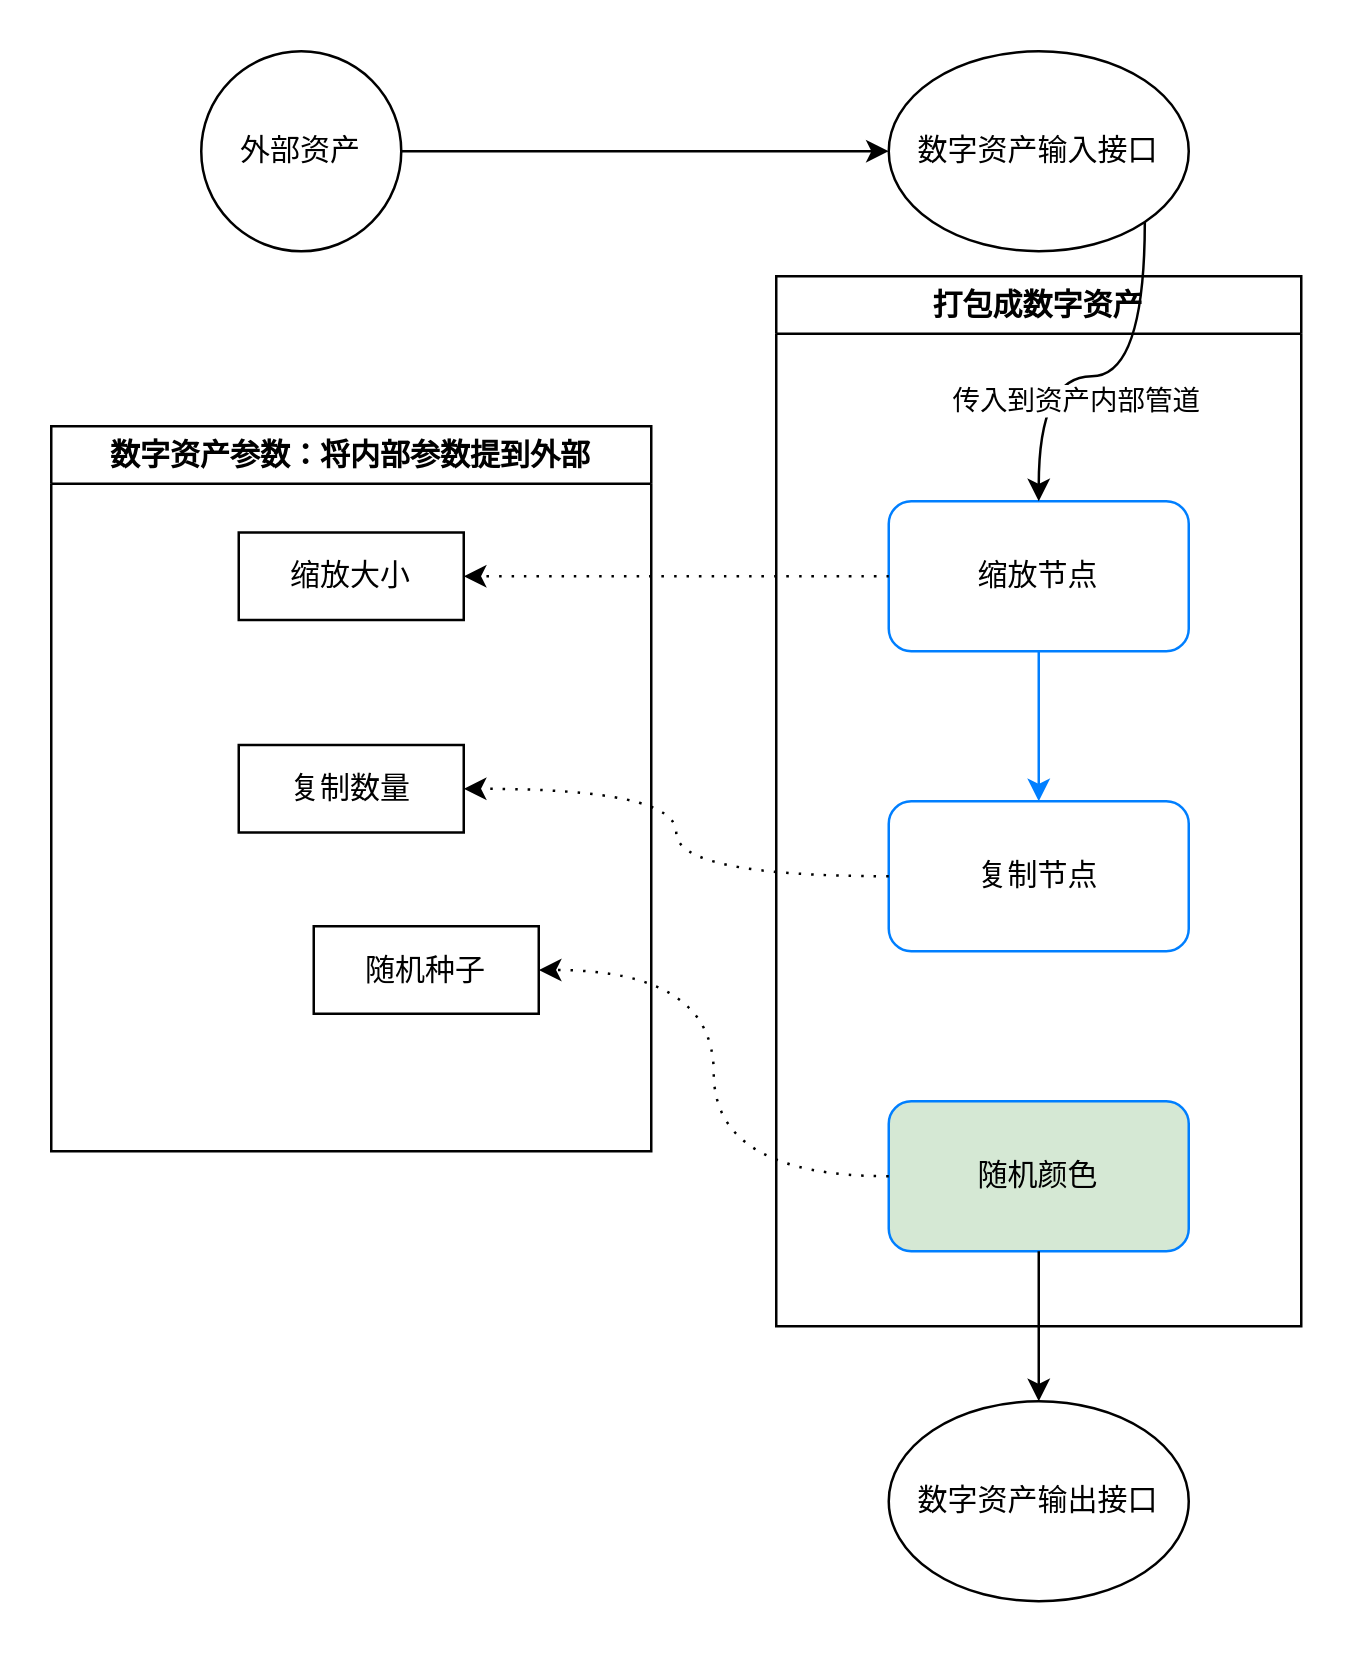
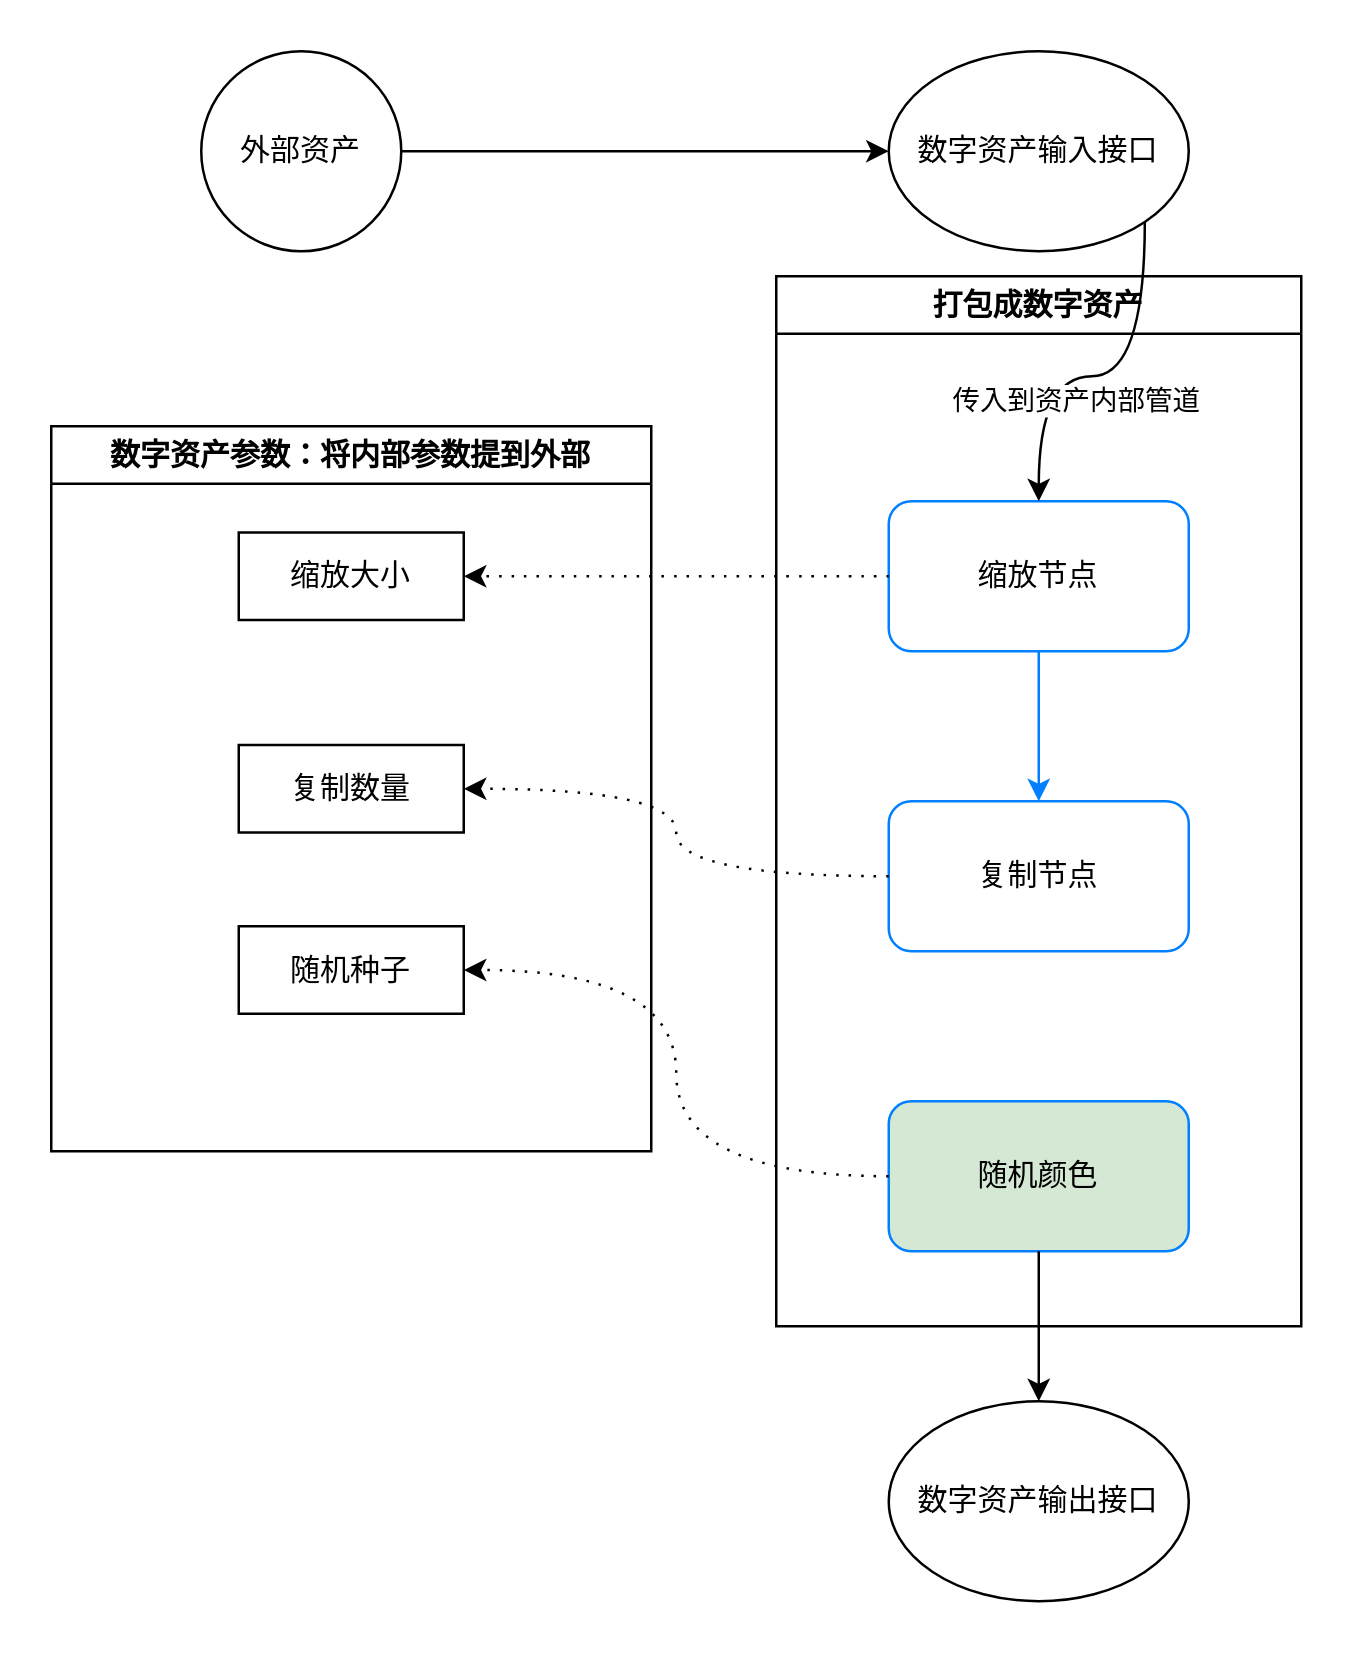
- <mxCell id="10" value="随机种子" style="rounded=0;whiteSpace=wrap;html=1;" vertex="1" parent="7"><mxGeometry x="105" y="200" width="90" height="35" as="geometry" /></mxCell>
+ <mxCell id="10" value="随机种子" style="rounded=0;whiteSpace=wrap;html=1;" vertex="1" parent="7"><mxGeometry x="75" y="200" width="90" height="35" as="geometry" /></mxCell>
